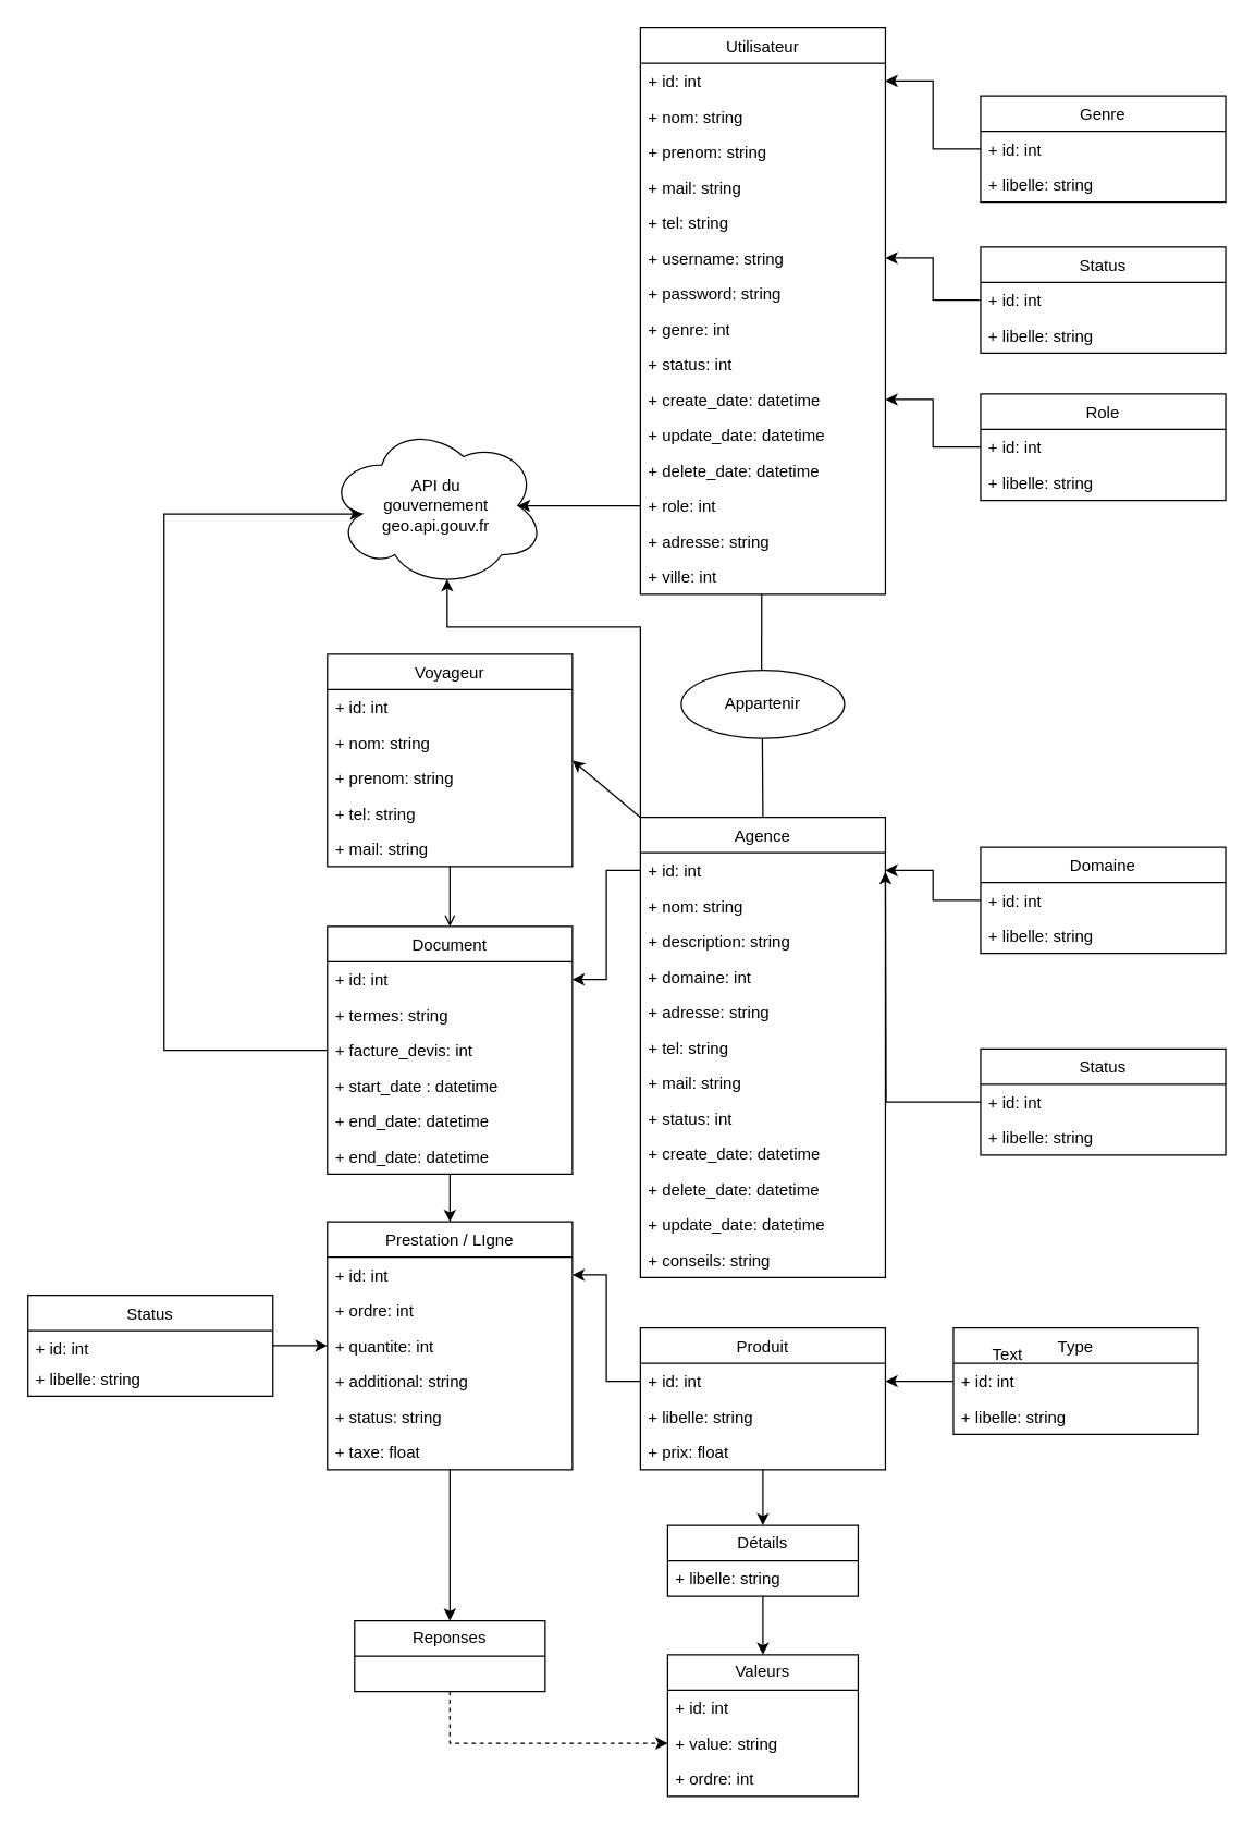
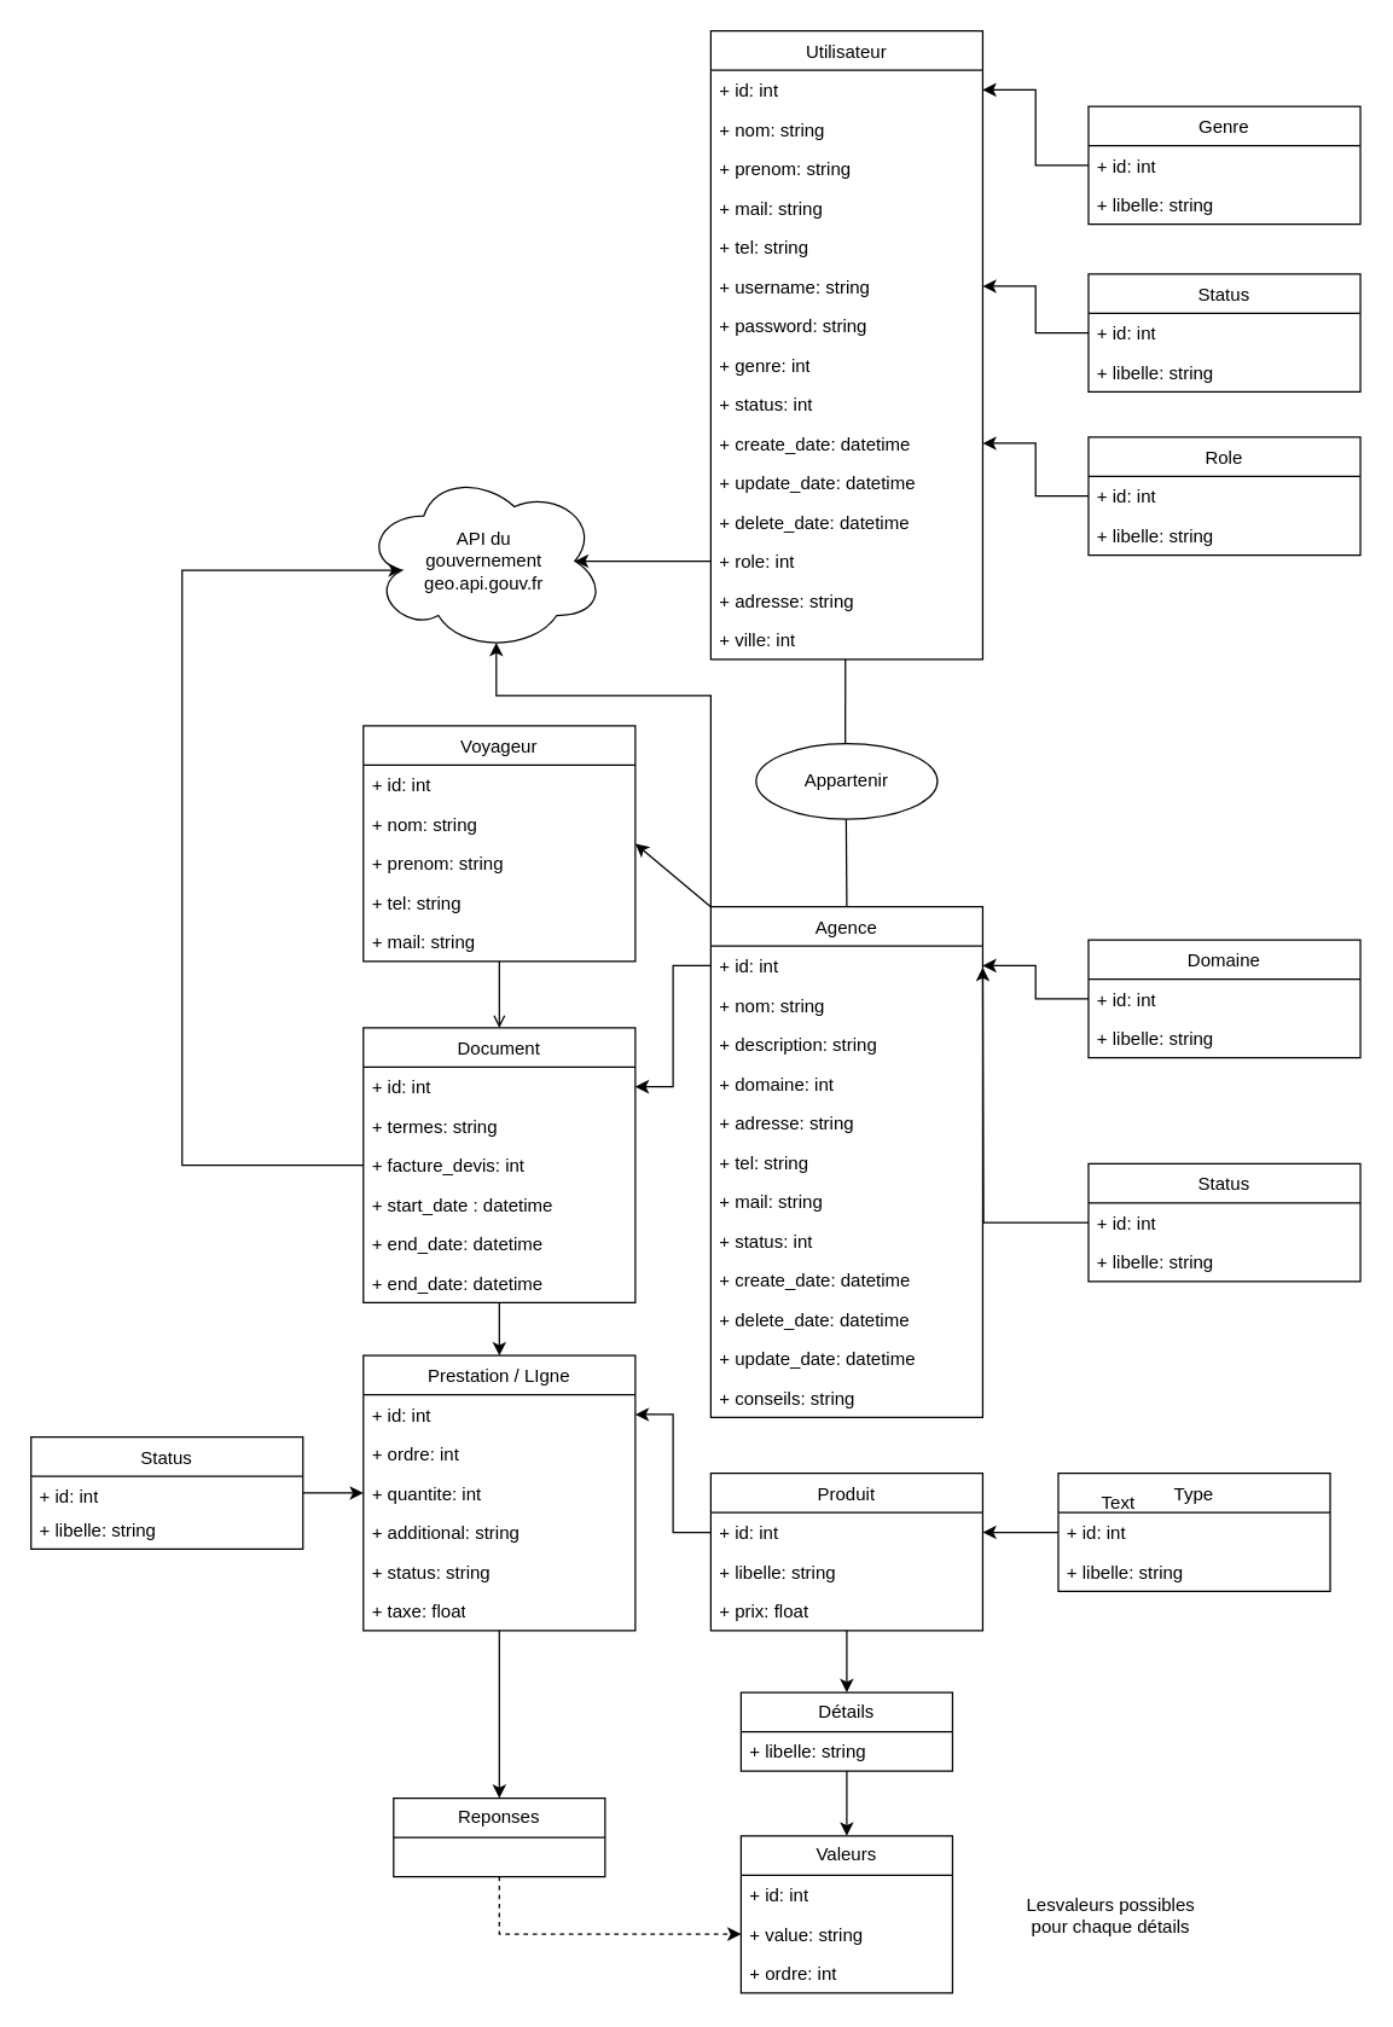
+ <mxCell id="109" value="Lesvaleurs possibles pour chaque détails" style="text;html=1;strokeColor=none;fillColor=none;align=center;verticalAlign=middle;whiteSpace=wrap;rounded=0;" vertex="1" parent="1"><mxGeometry x="670" y="1215" width="130" height="105" as="geometry" /></mxCell>
